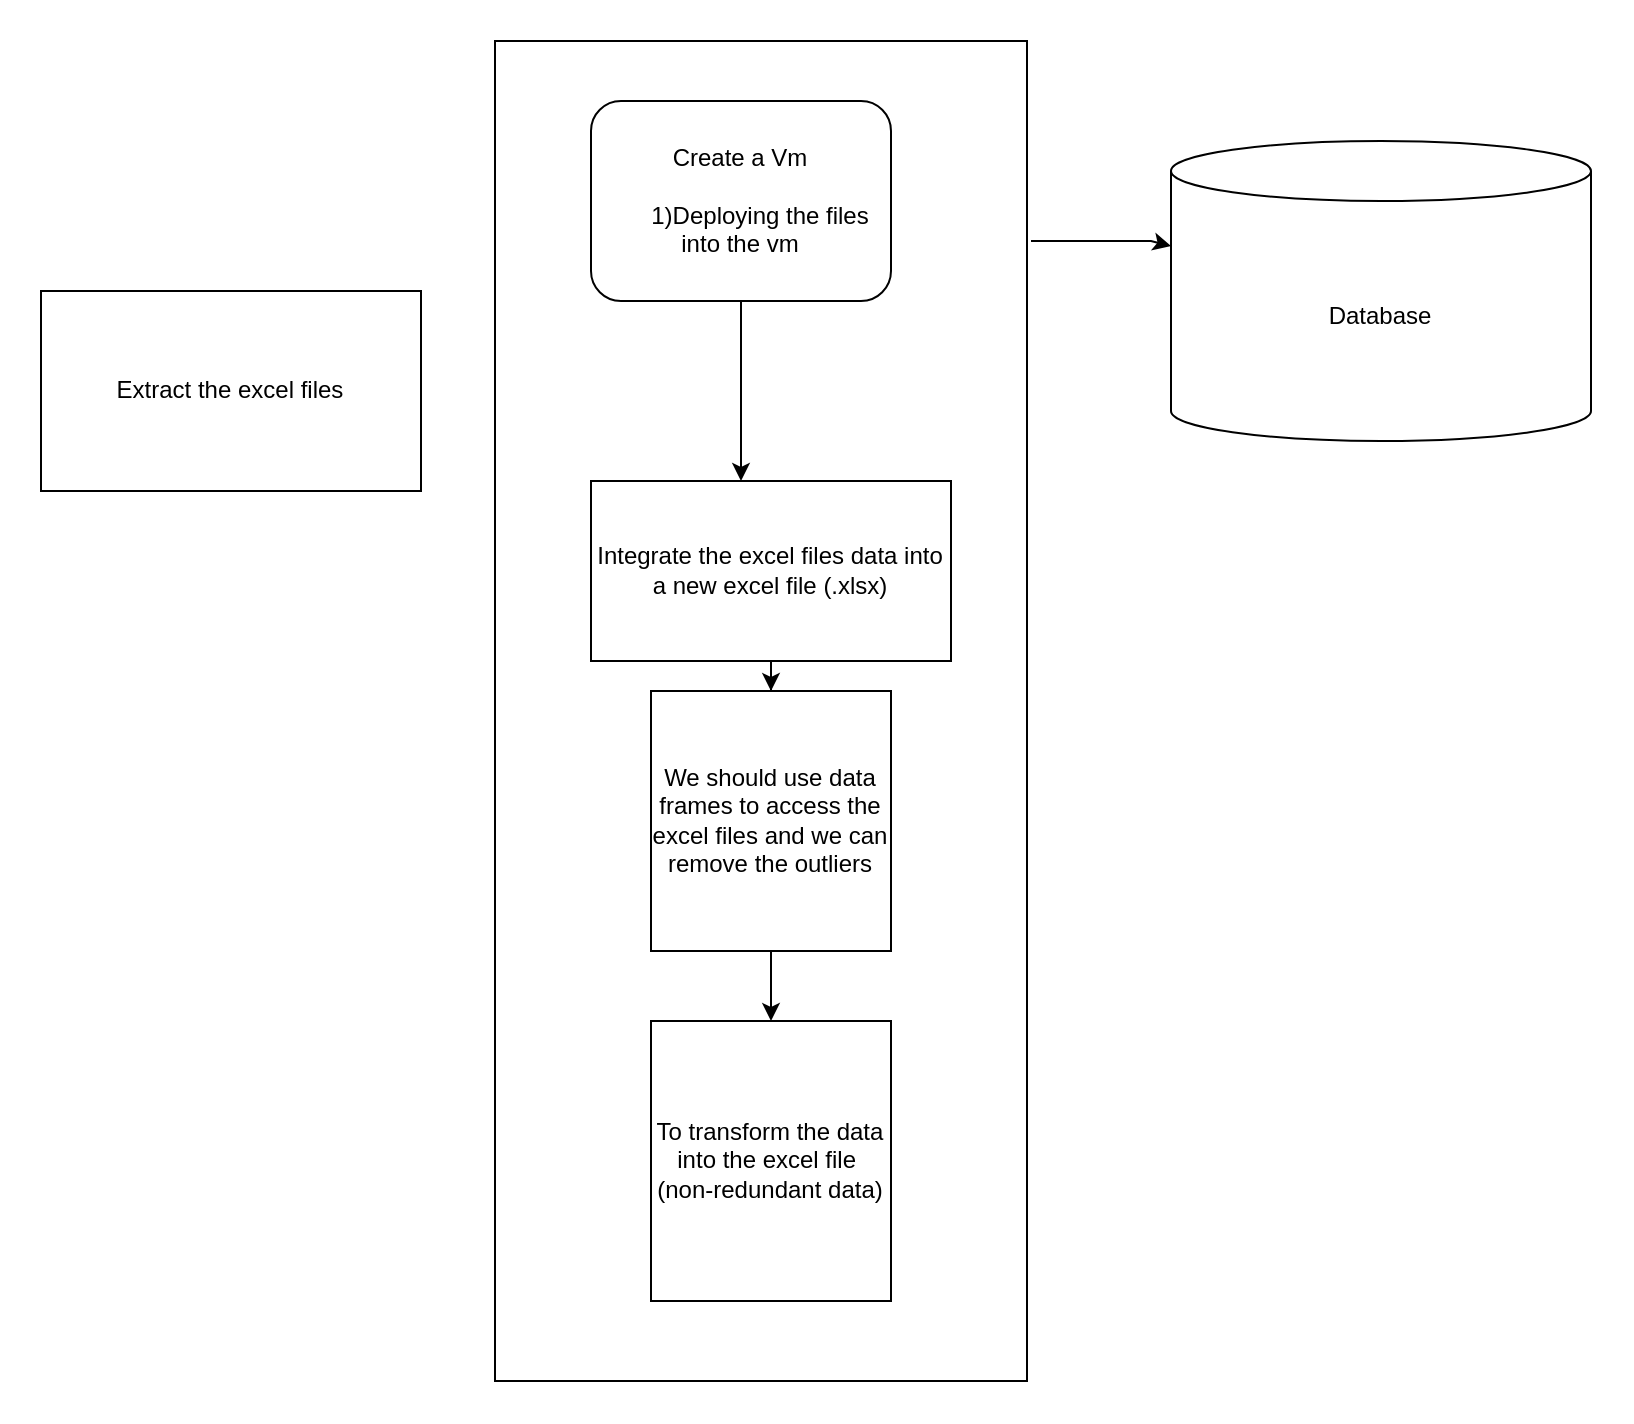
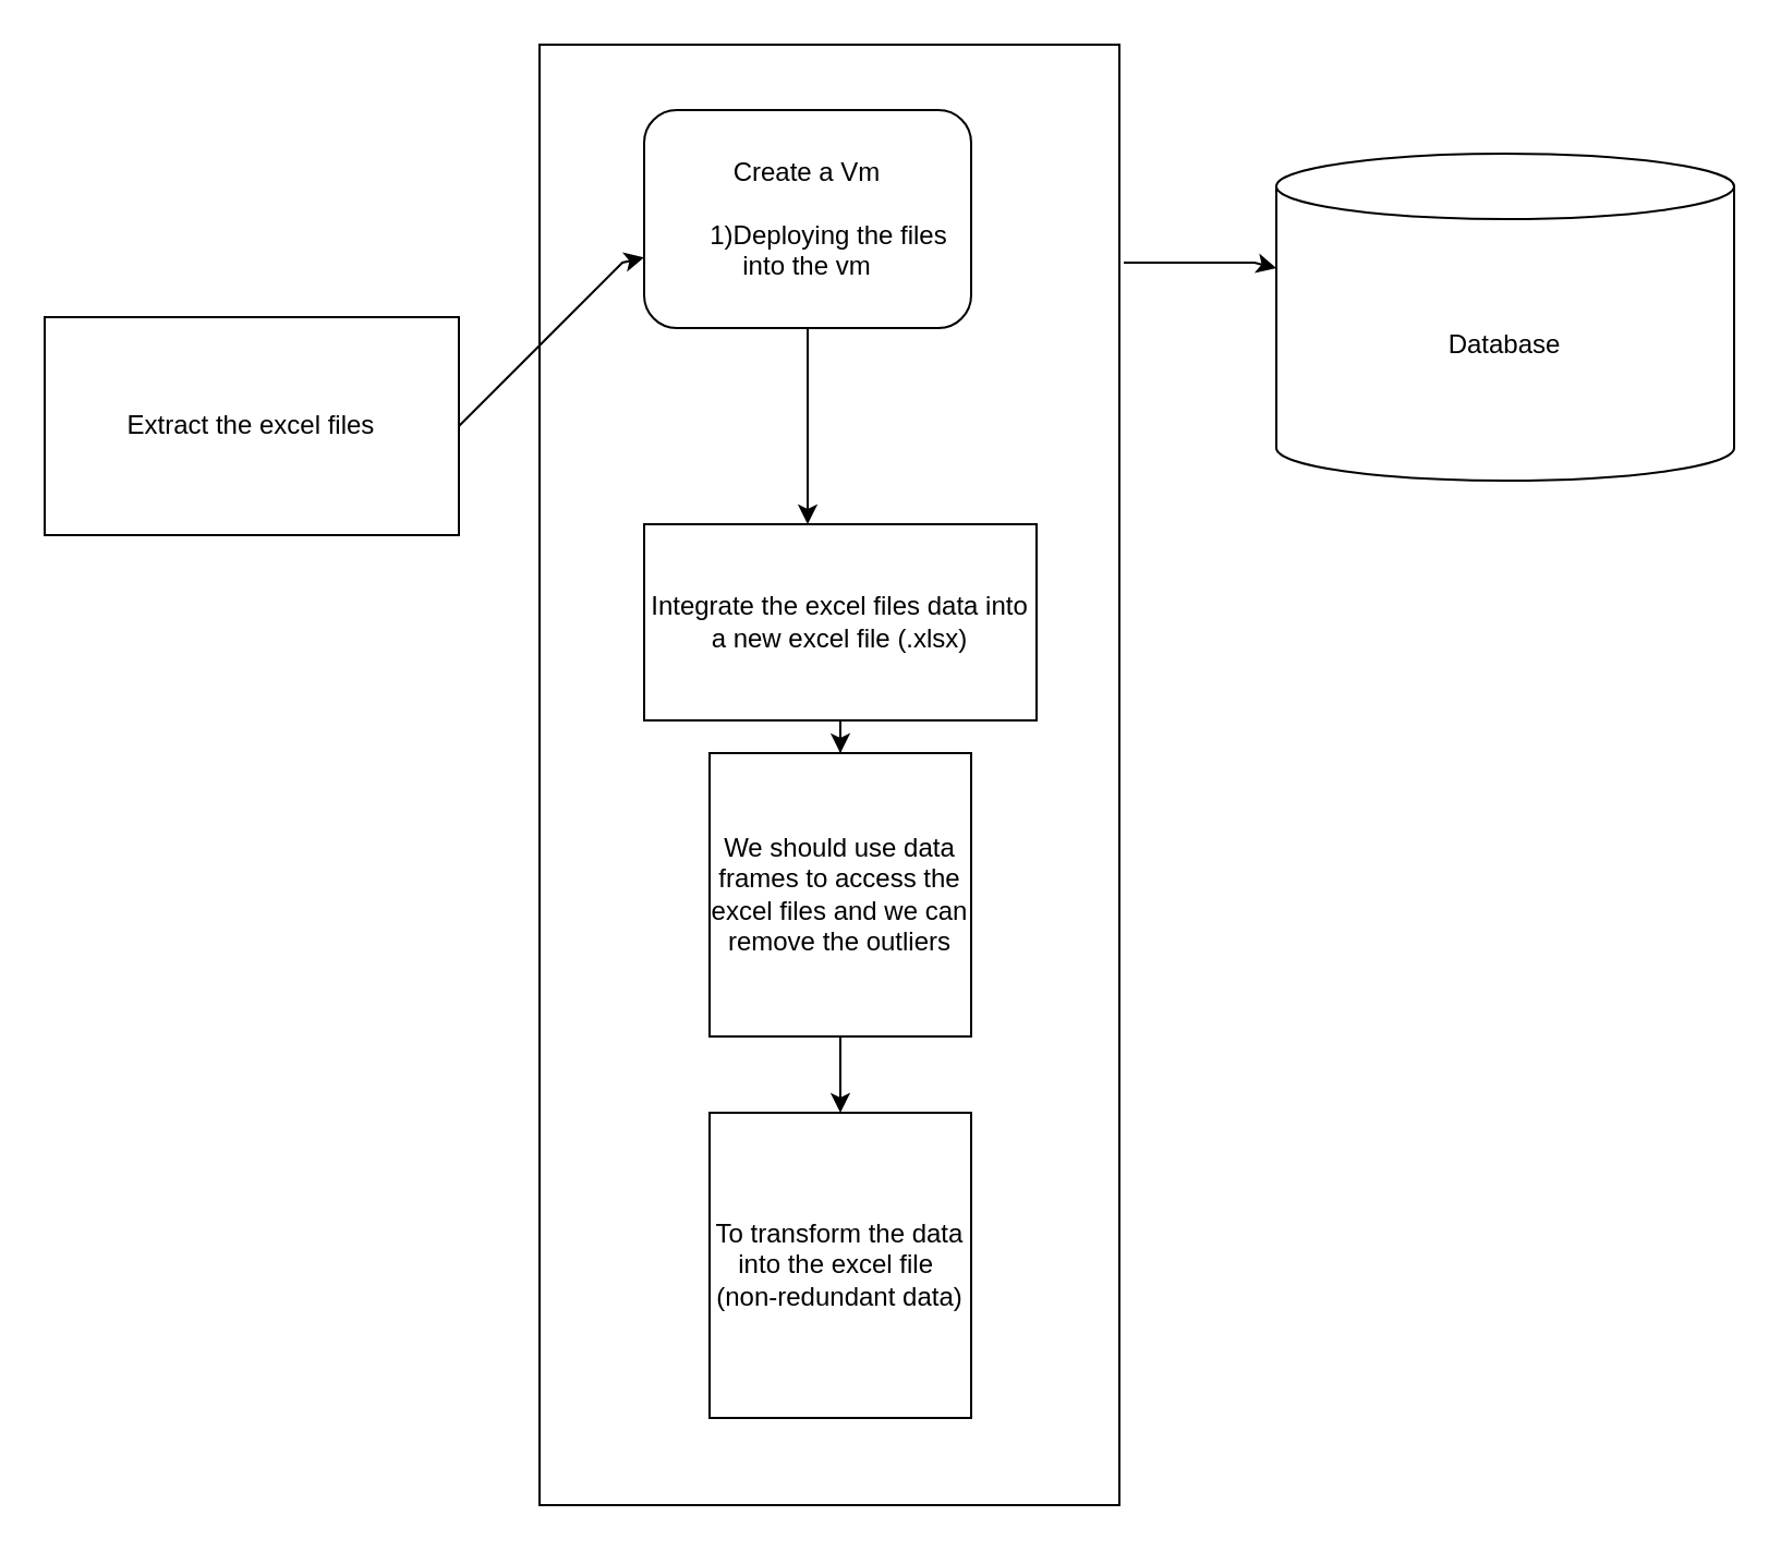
+ <mxCell id="3" value="" style="endArrow=classic;html=1;rounded=0;exitX=1;exitY=0.5;exitDx=0;exitDy=0;" edge="1" parent="1" source="2" target="4"><mxGeometry width="50" height="50" relative="1" as="geometry"><mxPoint x="385" y="300" as="sourcePoint" /><mxPoint x="315" y="120" as="targetPoint" /><Array as="points"><mxPoint x="285" y="120" /></Array></mxGeometry></mxCell>
